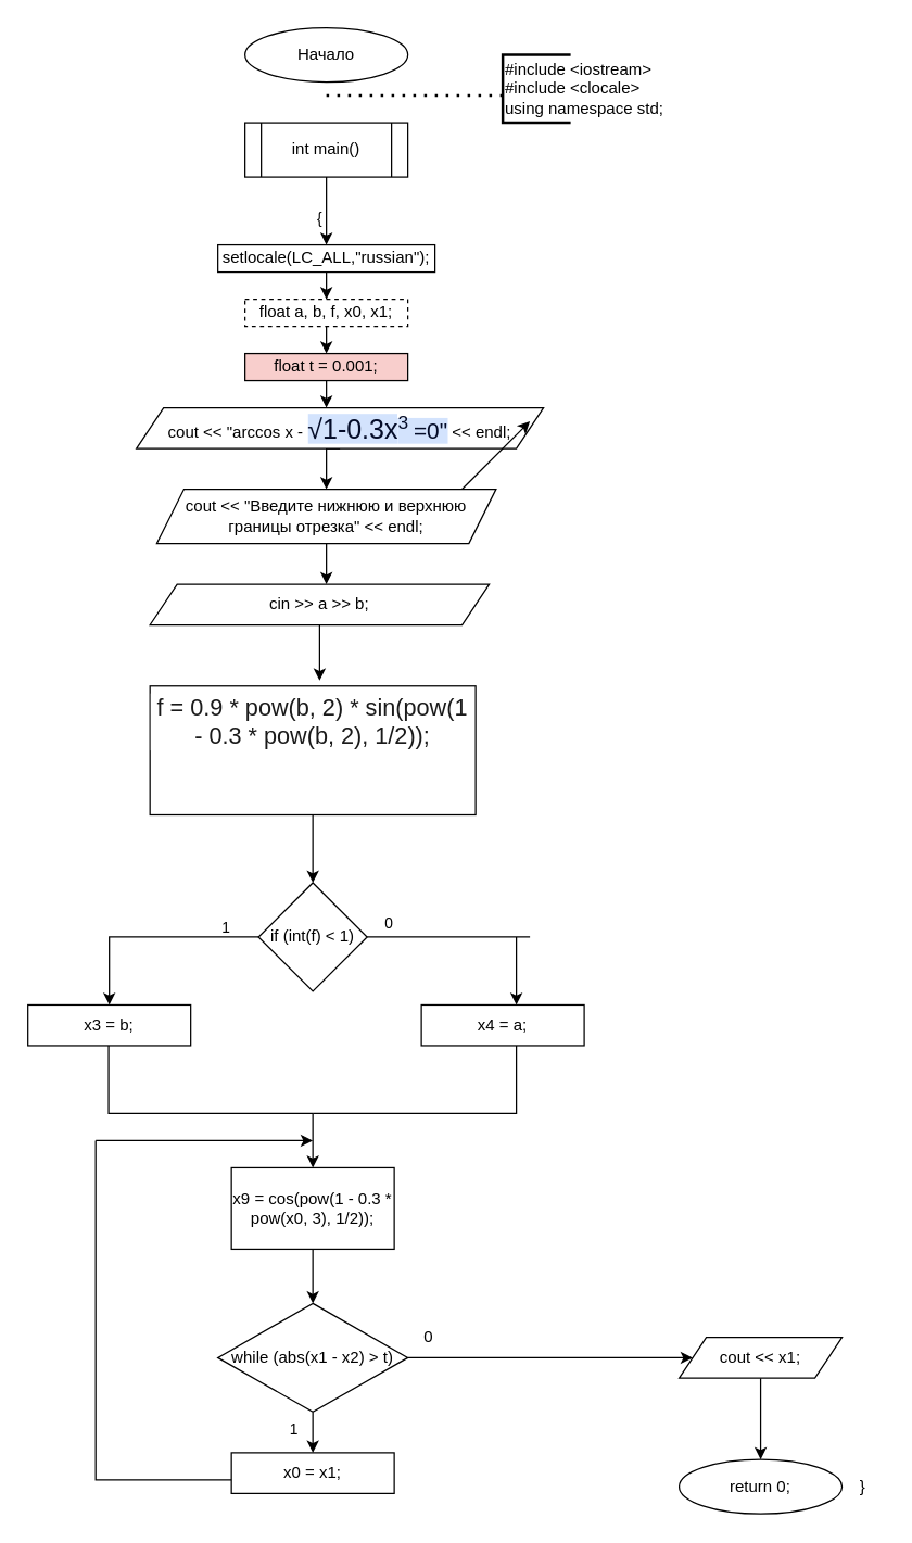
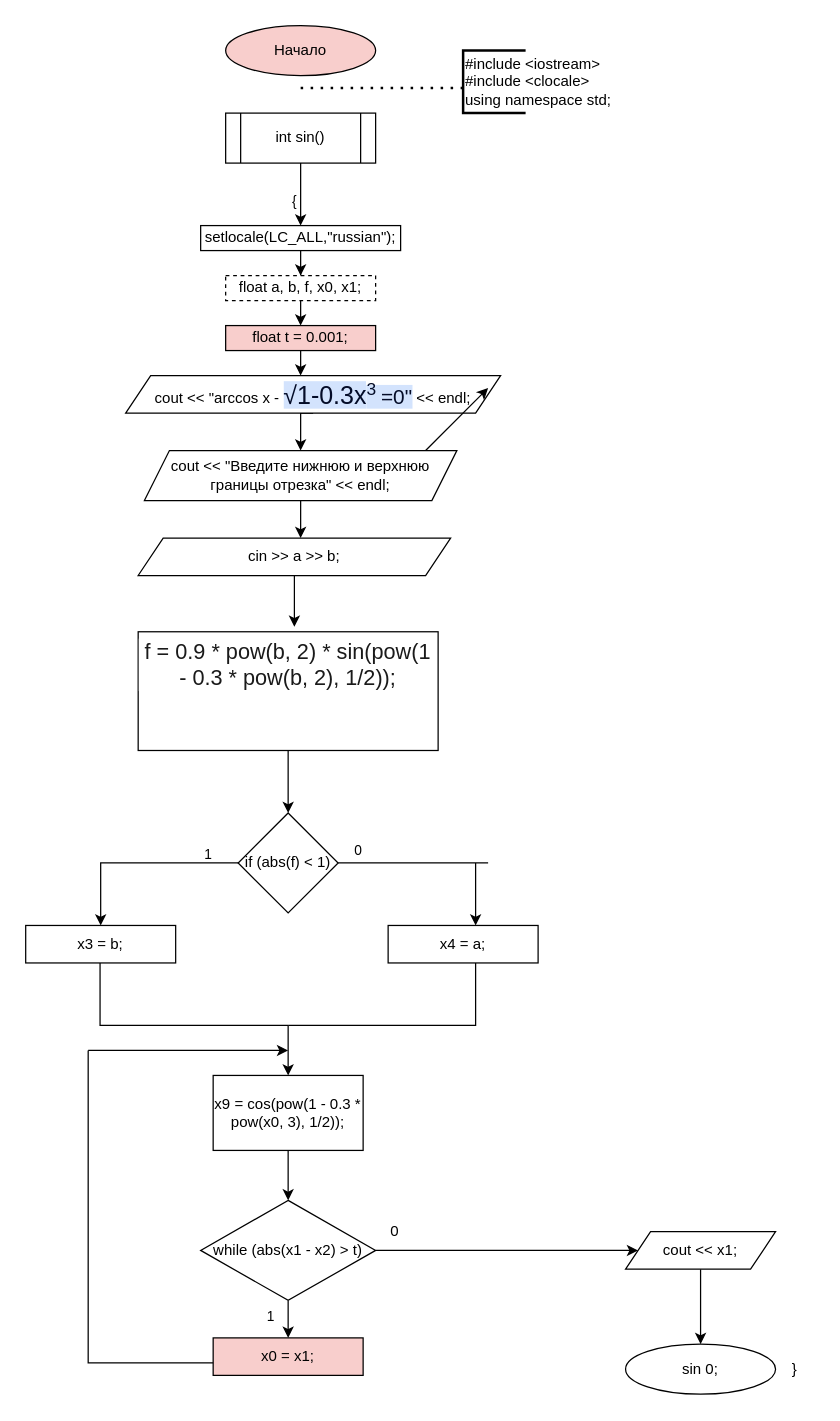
- <mxCell id="2" value="Начало" style="ellipse;whiteSpace=wrap;html=1;" vertex="1" parent="1"><mxGeometry x="180" y="20" width="120" height="40" as="geometry" /></mxCell>
+ <mxCell id="2" value="Начало" style="ellipse;whiteSpace=wrap;html=1;fillColor=#f8cecc;" vertex="1" parent="1"><mxGeometry x="180" y="20" width="120" height="40" as="geometry" /></mxCell>
- <mxCell id="3" value="int main()" style="shape=process;whiteSpace=wrap;html=1;backgroundOutline=1;" vertex="1" parent="1"><mxGeometry x="180" y="90" width="120" height="40" as="geometry" /></mxCell>
+ <mxCell id="3" value="int sin()" style="shape=process;whiteSpace=wrap;html=1;backgroundOutline=1;" vertex="1" parent="1"><mxGeometry x="180" y="90" width="120" height="40" as="geometry" /></mxCell>
- <mxCell id="27" value="if (int(f) &amp;lt; 1)" style="rhombus;whiteSpace=wrap;html=1;" vertex="1" parent="1"><mxGeometry x="190" y="650" width="80" height="80" as="geometry" /></mxCell>
+ <mxCell id="27" value="if (abs(f) &amp;lt; 1)" style="rhombus;whiteSpace=wrap;html=1;" vertex="1" parent="1"><mxGeometry x="190" y="650" width="80" height="80" as="geometry" /></mxCell>
- <mxCell id="39" value="x0 = x1;" style="rounded=0;whiteSpace=wrap;html=1;" vertex="1" parent="1"><mxGeometry x="170" y="1070" width="120" height="30" as="geometry" /></mxCell>
+ <mxCell id="39" value="x0 = x1;" style="rounded=0;whiteSpace=wrap;html=1;fillColor=#f8cecc;" vertex="1" parent="1"><mxGeometry x="170" y="1070" width="120" height="30" as="geometry" /></mxCell>
- <mxCell id="44" value="return 0;" style="ellipse;whiteSpace=wrap;html=1;" vertex="1" parent="1"><mxGeometry x="500" y="1075" width="120" height="40" as="geometry" /></mxCell>
+ <mxCell id="44" value="sin 0;" style="ellipse;whiteSpace=wrap;html=1;" vertex="1" parent="1"><mxGeometry x="500" y="1075" width="120" height="40" as="geometry" /></mxCell>
